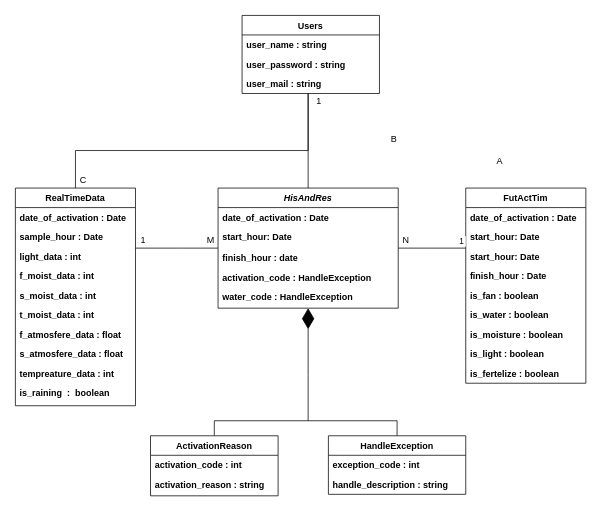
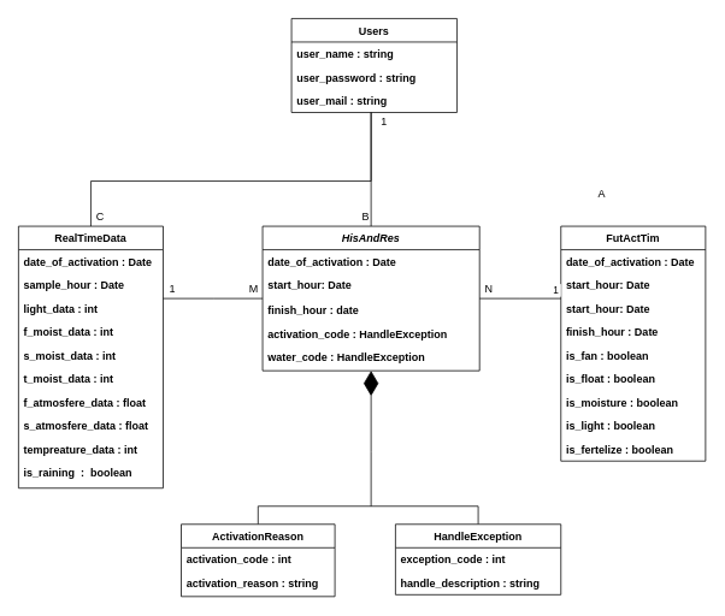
- <mxCell id="51" value="B" style="text;html=1;align=center;verticalAlign=middle;resizable=0;points=[];autosize=1;strokeColor=none;fillColor=none;" vertex="1" parent="1"><mxGeometry x="514" y="175" width="20" height="20" as="geometry" /></mxCell>
+ <mxCell id="51" value="B" style="text;html=1;align=center;verticalAlign=middle;resizable=0;points=[];autosize=1;strokeColor=none;fillColor=none;" vertex="1" parent="1"><mxGeometry x="394" y="230" width="20" height="20" as="geometry" /></mxCell>
- <mxCell id="24" value="is_water : boolean" style="text;align=left;verticalAlign=top;spacingLeft=4;spacingRight=4;overflow=hidden;rotatable=0;points=[[0,0.5],[1,0.5]];portConstraint=eastwest;rounded=0;shadow=0;html=0;fontStyle=1" parent="18" vertex="1"><mxGeometry y="156" width="160" height="26" as="geometry" /></mxCell>
+ <mxCell id="24" value="is_float : boolean" style="text;align=left;verticalAlign=top;spacingLeft=4;spacingRight=4;overflow=hidden;rotatable=0;points=[[0,0.5],[1,0.5]];portConstraint=eastwest;rounded=0;shadow=0;html=0;fontStyle=1" parent="18" vertex="1"><mxGeometry y="156" width="160" height="26" as="geometry" /></mxCell>
